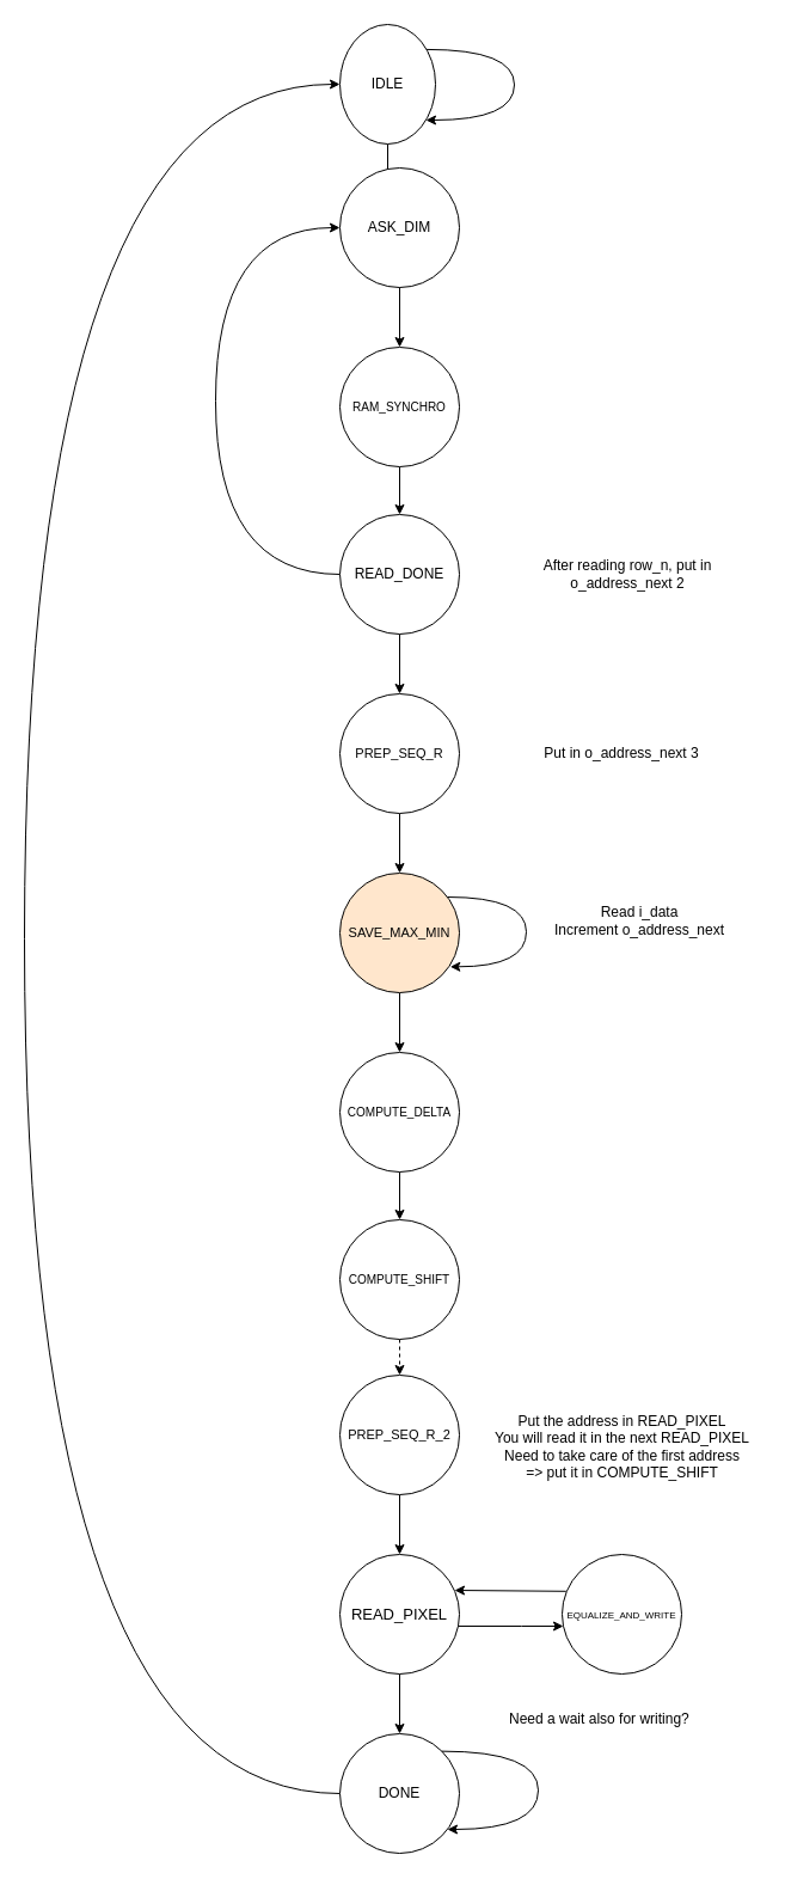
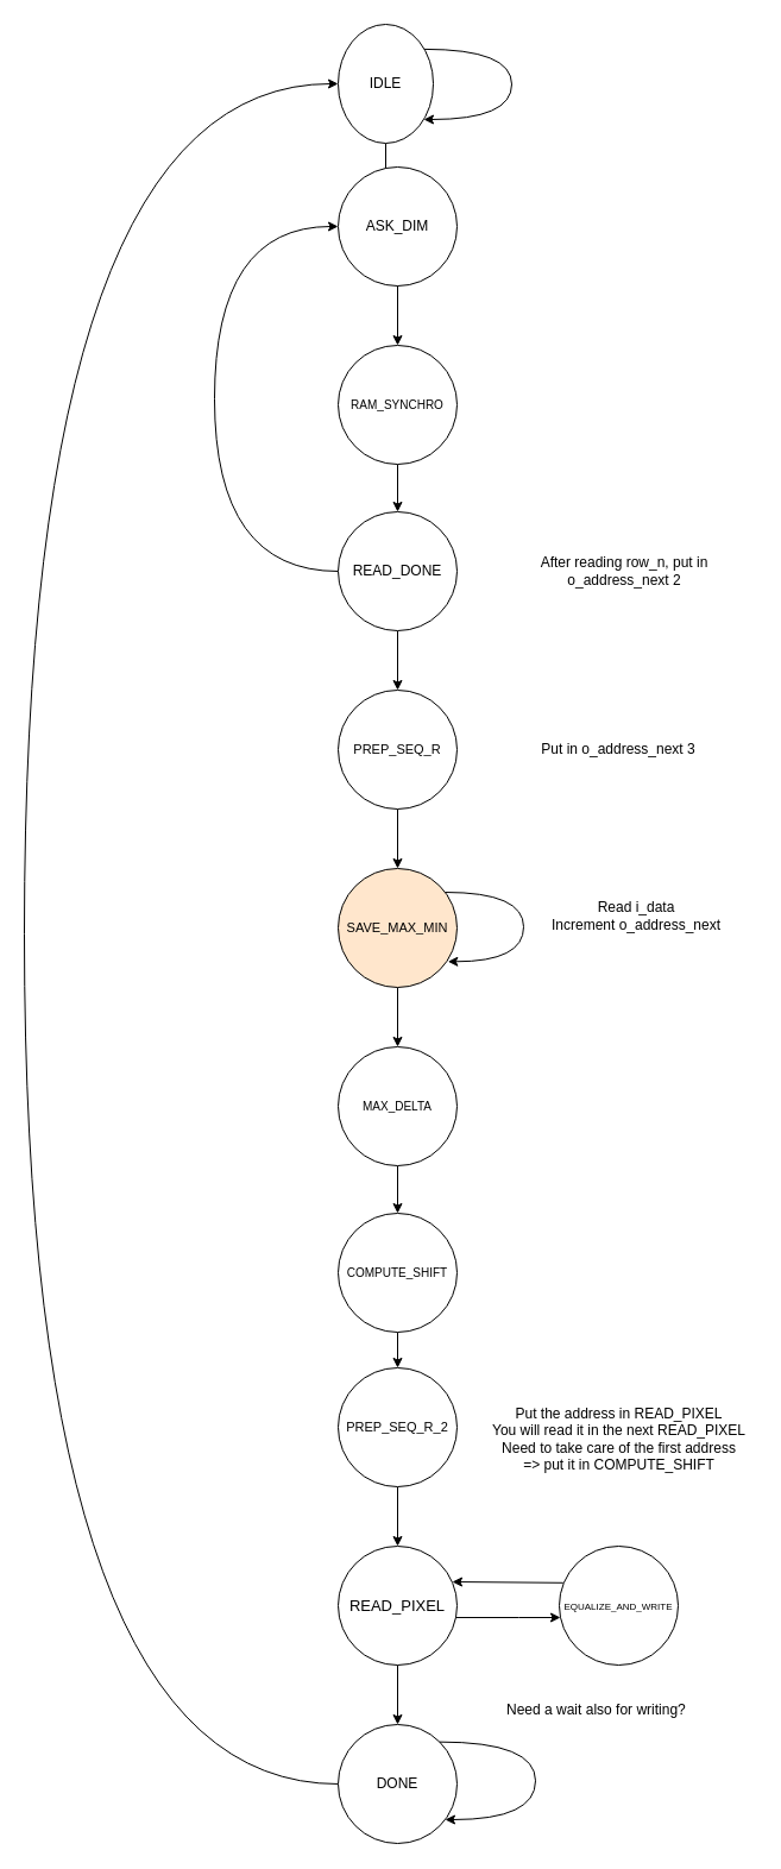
- <mxCell id="14" value="&lt;font style=&quot;font-size: 10px&quot;&gt;COMPUTE_DELTA&lt;/font&gt;" style="ellipse;whiteSpace=wrap;html=1;aspect=fixed;fixDash=0;autosize=0;" parent="1" vertex="1"><mxGeometry x="284" y="880" width="100" height="100" as="geometry" /></mxCell>
+ <mxCell id="14" value="&lt;font style=&quot;font-size: 10px&quot;&gt;MAX_DELTA&lt;/font&gt;" style="ellipse;whiteSpace=wrap;html=1;aspect=fixed;fixDash=0;autosize=0;" parent="1" vertex="1"><mxGeometry x="284" y="880" width="100" height="100" as="geometry" /></mxCell>
- <mxCell id="15" style="edgeStyle=none;rounded=0;orthogonalLoop=1;jettySize=auto;html=1;dashed=1;" parent="1" source="16" target="25" edge="1"><mxGeometry relative="1" as="geometry" /></mxCell>
+ <mxCell id="15" style="edgeStyle=none;rounded=0;orthogonalLoop=1;jettySize=auto;html=1;" parent="1" source="16" target="25" edge="1"><mxGeometry relative="1" as="geometry" /></mxCell>
